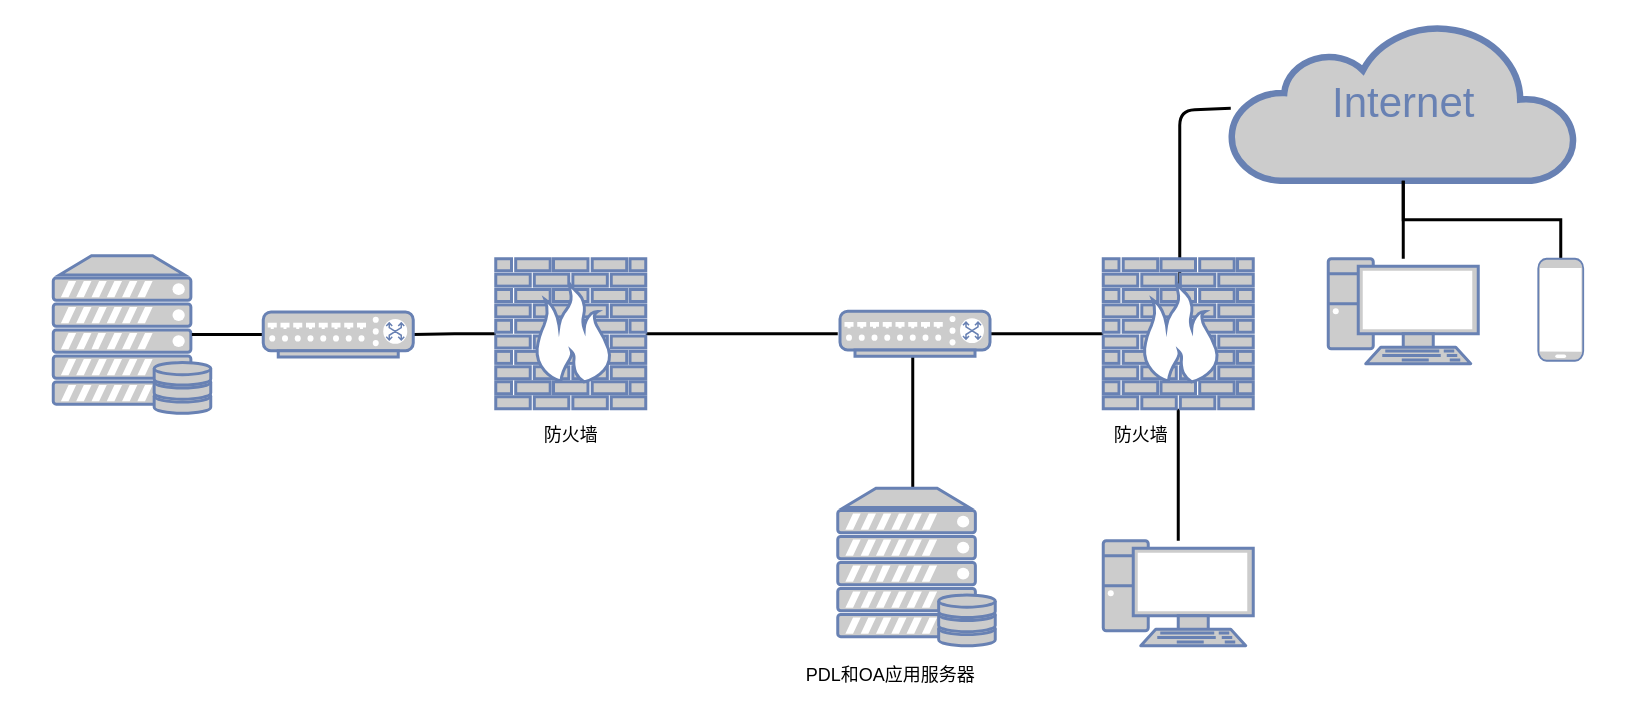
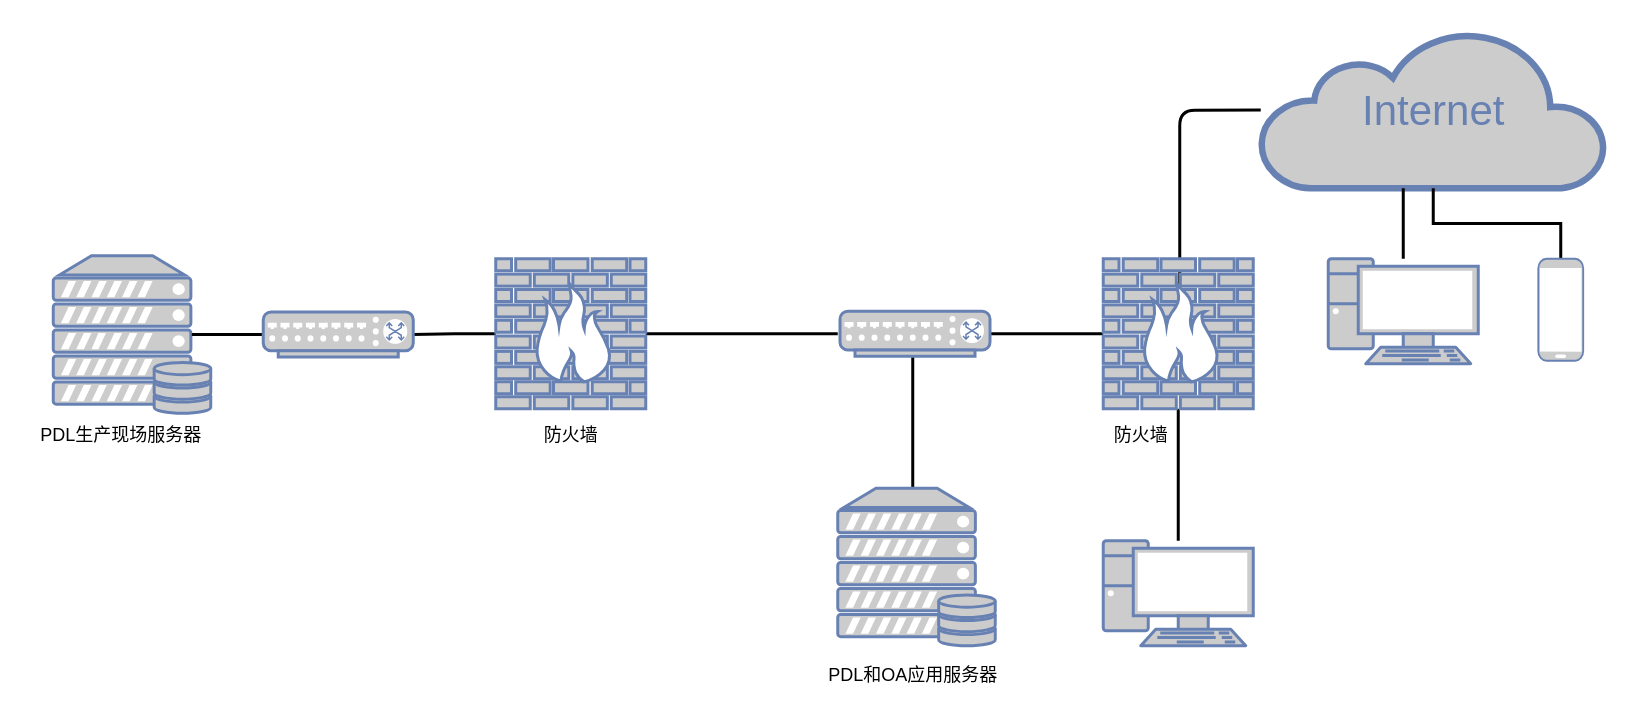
- <mxCell id="7" value="Internet" style="html=1;fillColor=#CCCCCC;strokeColor=#6881B3;gradientColor=none;gradientDirection=north;strokeWidth=2;shape=mxgraph.networks.cloud;fontColor=#6881B3;rounded=0;shadow=0;comic=0;align=center;fontSize=28;" parent="1" vertex="1"><mxGeometry x="820" y="15" width="230" height="105" as="geometry" /></mxCell>
+ <mxCell id="7" value="Internet" style="html=1;fillColor=#CCCCCC;strokeColor=#6881B3;gradientColor=none;gradientDirection=north;strokeWidth=2;shape=mxgraph.networks.cloud;fontColor=#6881B3;rounded=0;shadow=0;comic=0;align=center;fontSize=28;" parent="1" vertex="1"><mxGeometry x="840" y="20" width="230" height="105" as="geometry" /></mxCell>
+ <mxCell id="15" value="PDL生产现场服务器" style="text;html=1;align=center;verticalAlign=middle;resizable=0;points=[];autosize=1;strokeColor=none;" vertex="1" parent="1"><mxGeometry x="20" y="280" width="120" height="20" as="geometry" /></mxCell>
- <mxCell id="14" value="PDL和OA应用服务器" style="text;html=1;align=center;verticalAlign=middle;resizable=0;points=[];autosize=1;strokeColor=none;" vertex="1" parent="1"><mxGeometry x="528" y="440" width="130" height="20" as="geometry" /></mxCell>
+ <mxCell id="14" value="PDL和OA应用服务器" style="text;html=1;align=center;verticalAlign=middle;resizable=0;points=[];autosize=1;strokeColor=none;" vertex="1" parent="1"><mxGeometry x="543" y="440" width="130" height="20" as="geometry" /></mxCell>
